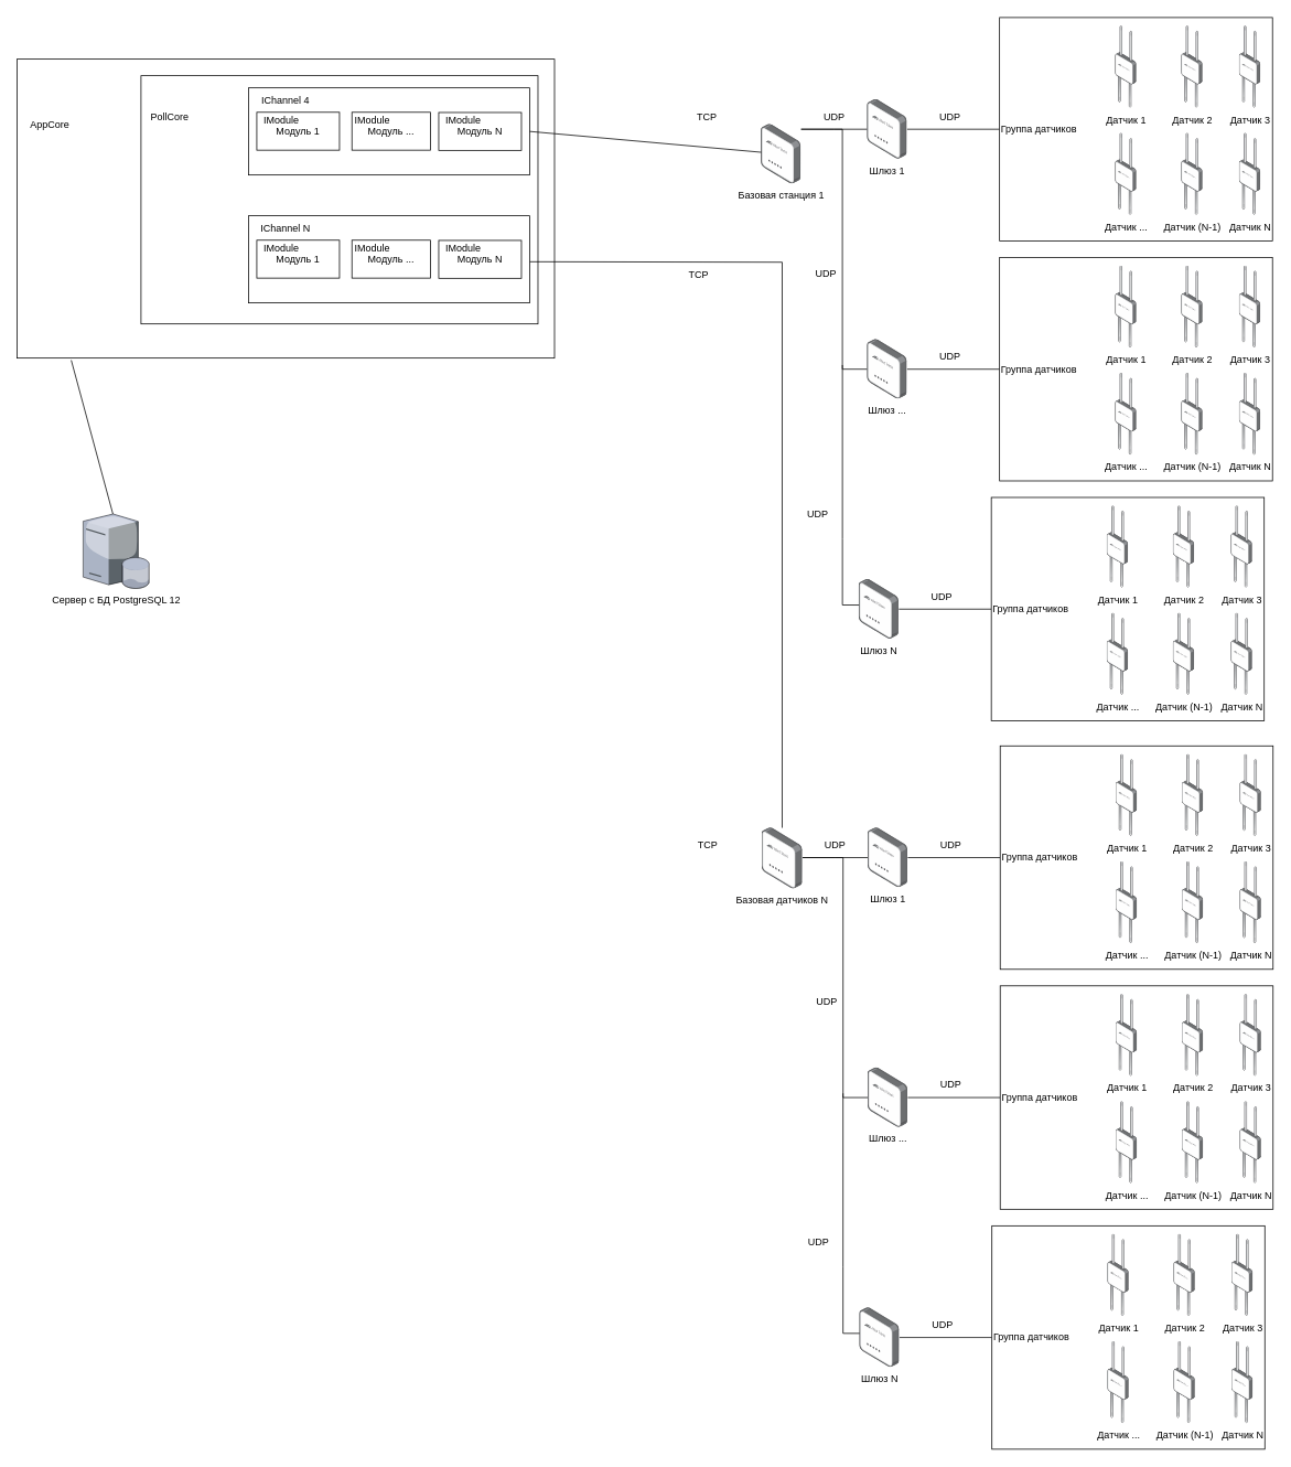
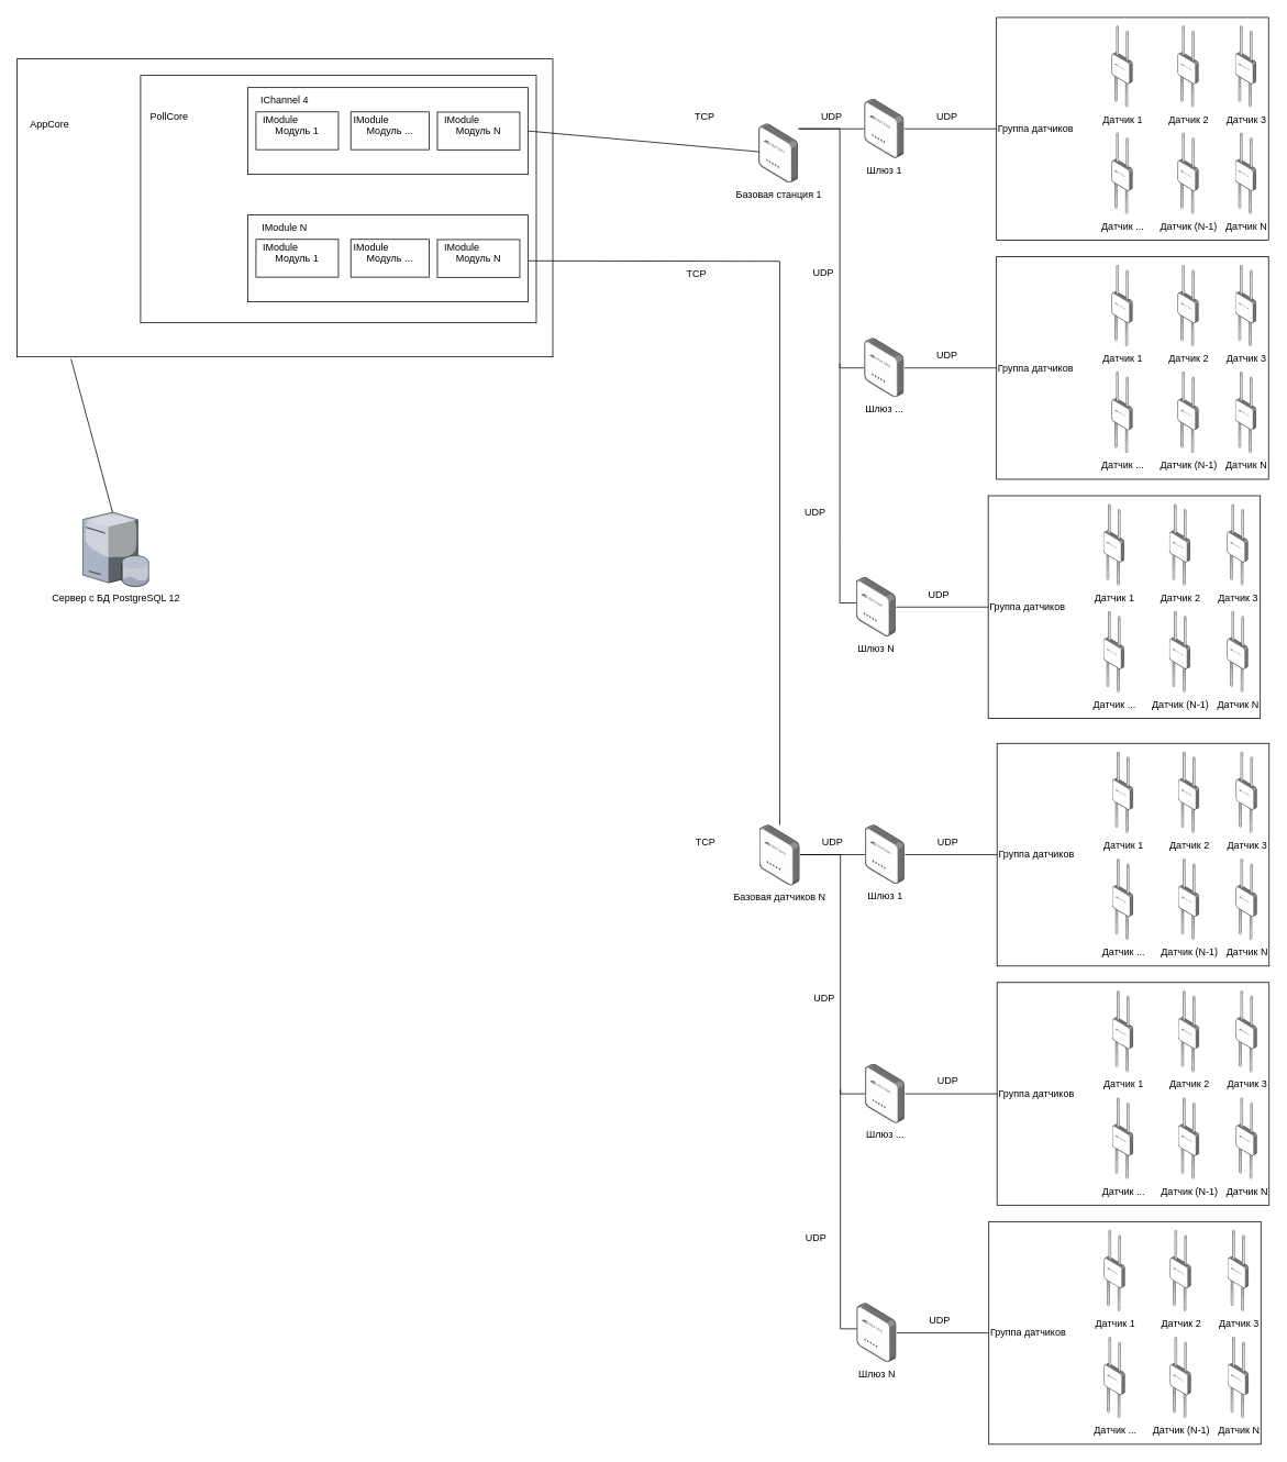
- <mxCell id="97" value="IChannel N" style="text;html=1;strokeColor=none;fillColor=none;align=center;verticalAlign=middle;whiteSpace=wrap;rounded=0;" vertex="1" parent="1"><mxGeometry x="310" y="265.6" width="70" height="20" as="geometry" /></mxCell>
+ <mxCell id="97" value="IModule N" style="text;html=1;strokeColor=none;fillColor=none;align=center;verticalAlign=middle;whiteSpace=wrap;rounded=0;" vertex="1" parent="1"><mxGeometry x="310" y="265.6" width="70" height="20" as="geometry" /></mxCell>
